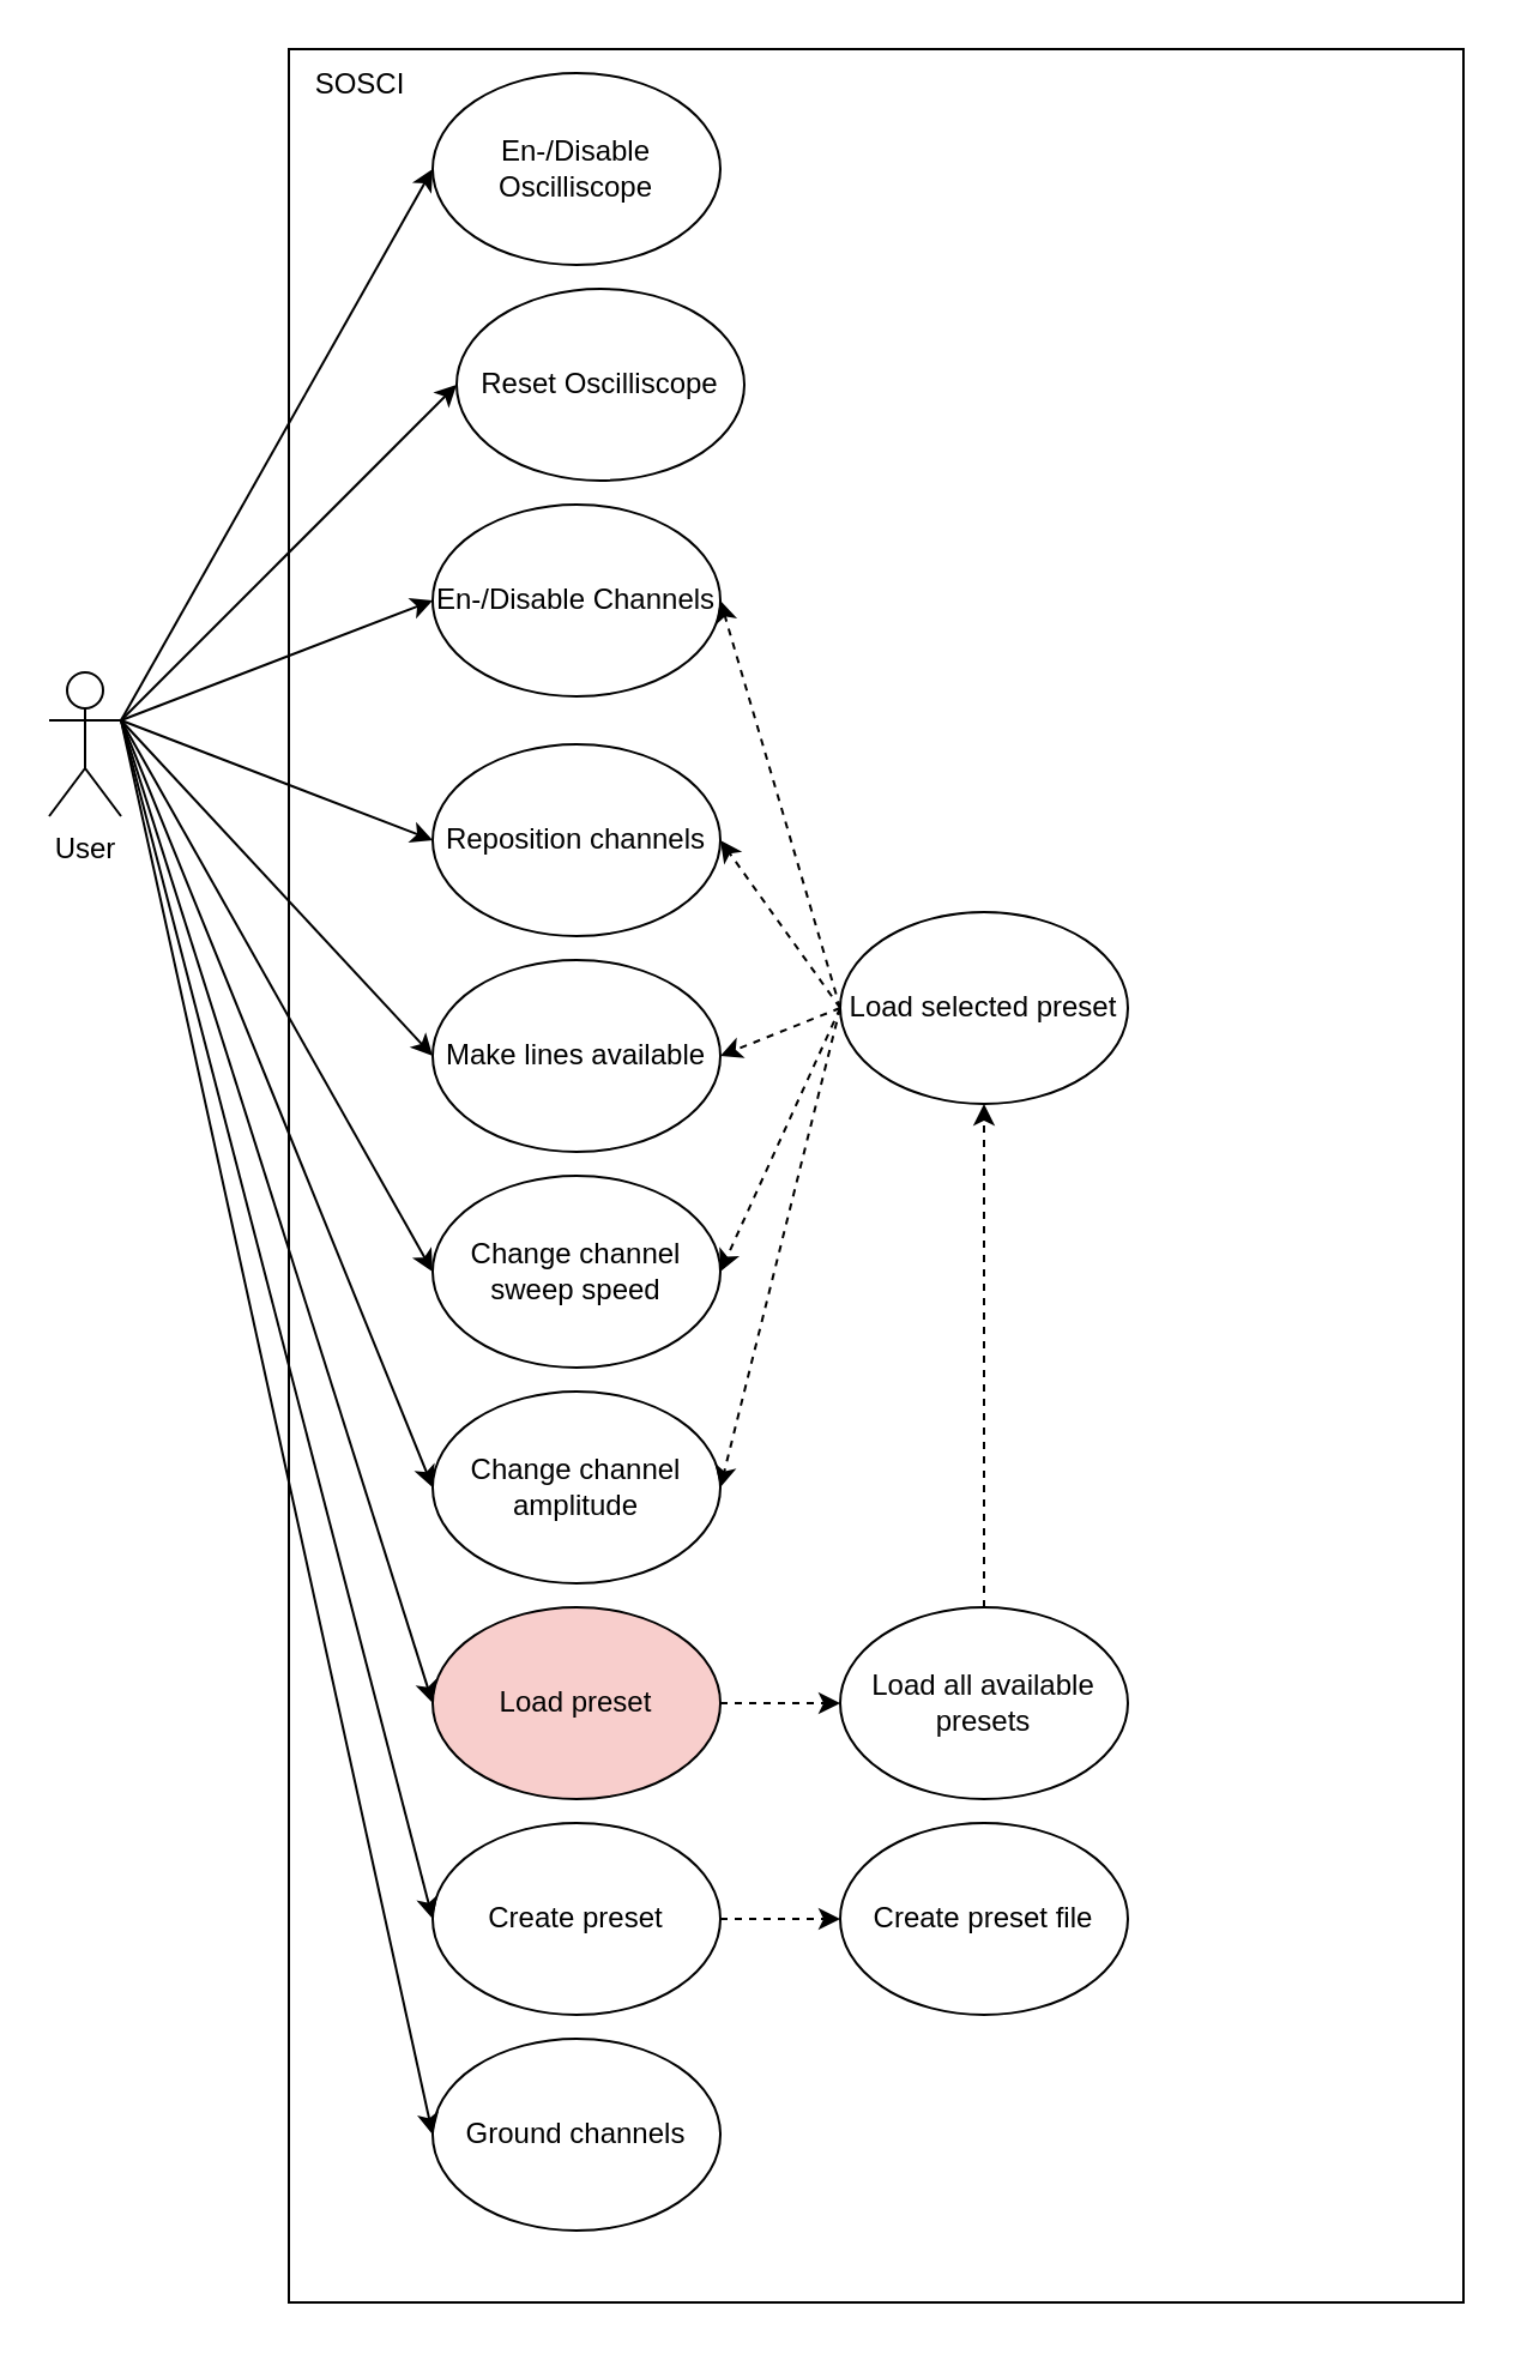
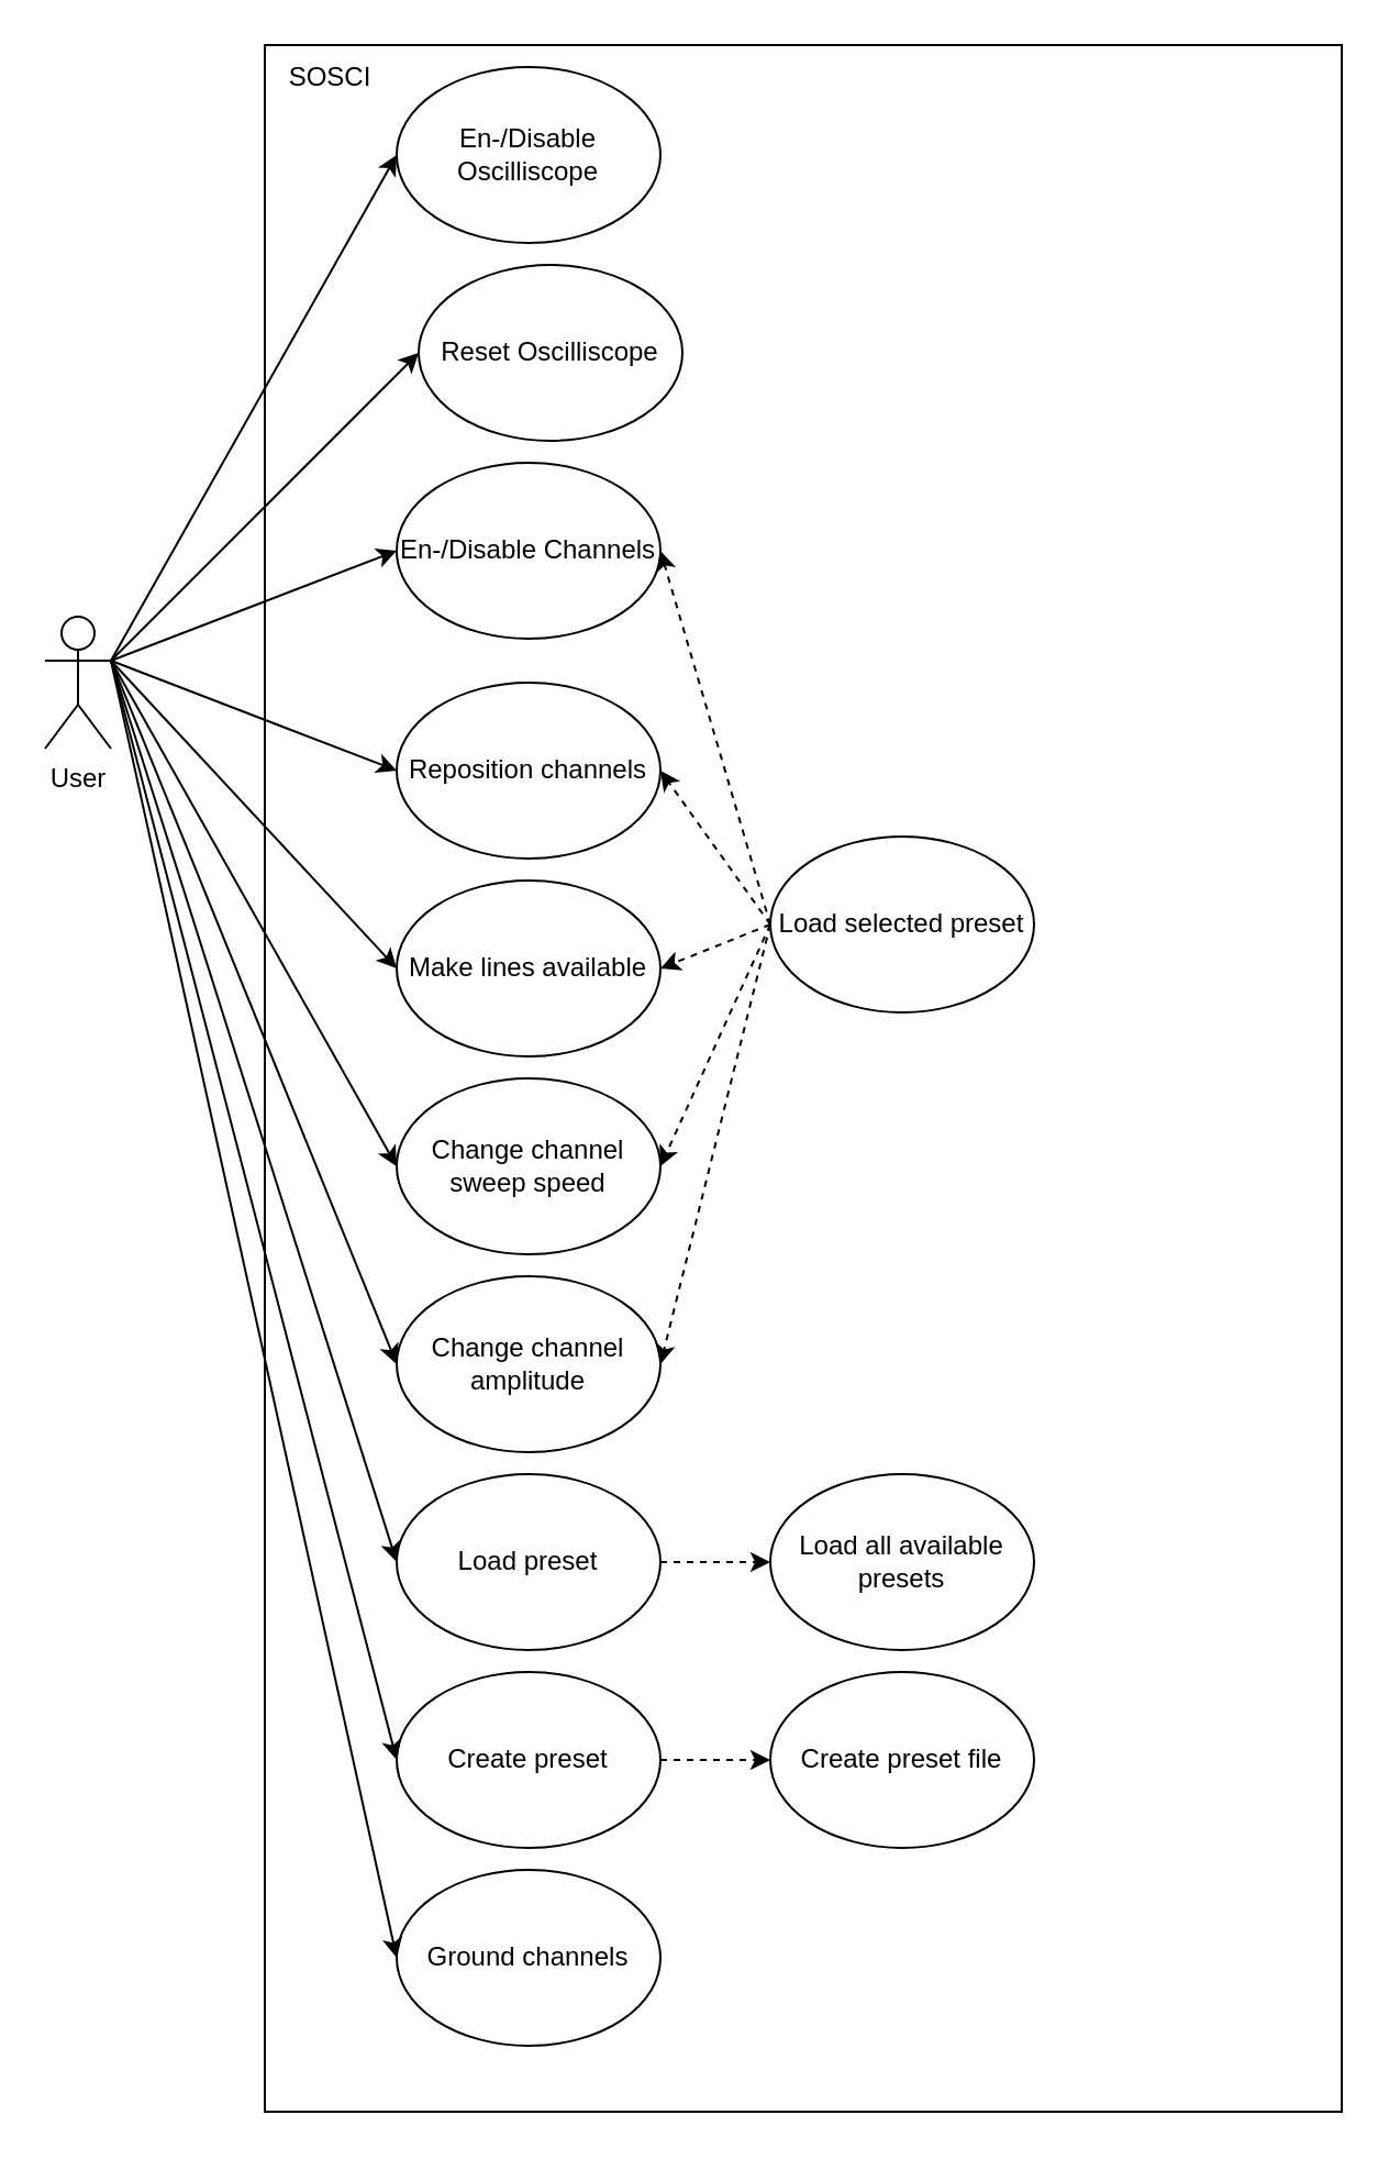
- <mxCell id="26" value="" style="endArrow=classic;html=1;rounded=0;entryX=0.5;entryY=1;entryDx=0;entryDy=0;dashed=1;" parent="1" source="23" target="24" edge="1"><mxGeometry width="50" height="50" relative="1" as="geometry"><mxPoint x="320" y="820" as="sourcePoint" /><mxPoint x="370" y="820" as="targetPoint" /></mxGeometry></mxCell>
- <mxCell id="12" value="Load preset" style="ellipse;whiteSpace=wrap;html=1;fillColor=#f8cecc;" parent="1" vertex="1"><mxGeometry x="180" y="670" width="120" height="80" as="geometry" /></mxCell>
+ <mxCell id="12" value="Load preset" style="ellipse;whiteSpace=wrap;html=1;" parent="1" vertex="1"><mxGeometry x="180" y="670" width="120" height="80" as="geometry" /></mxCell>
